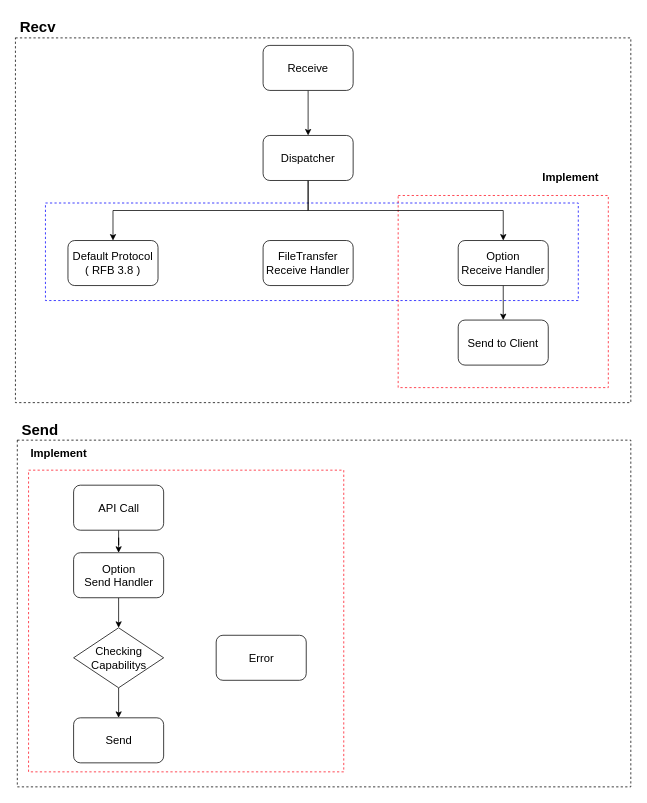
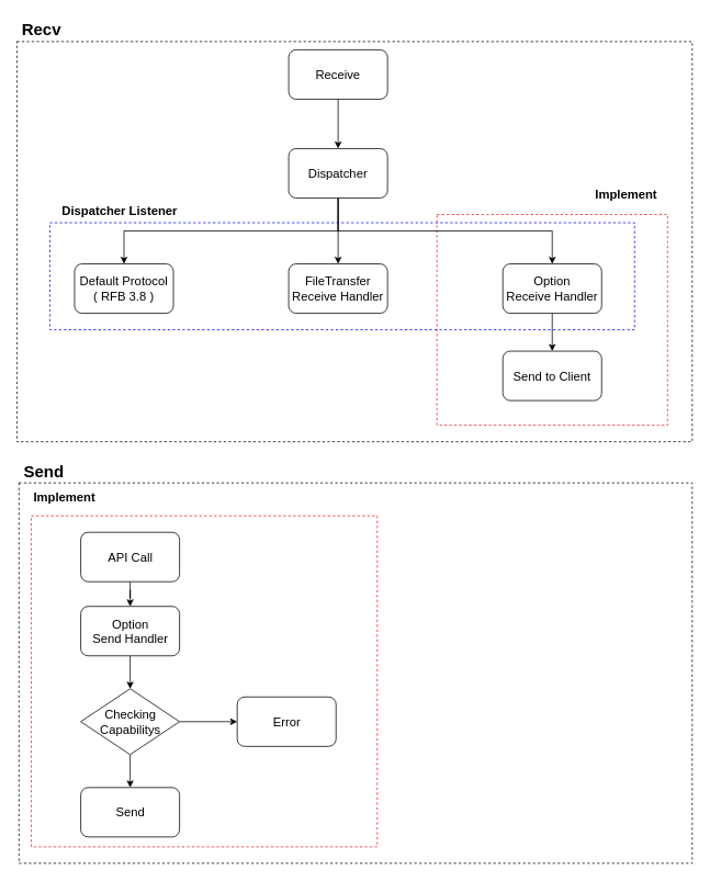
+ <mxCell id="18" value="Dispatcher Listener" style="text;html=1;align=center;verticalAlign=middle;whiteSpace=wrap;rounded=0;fontSize=15;fontStyle=1" parent="1" vertex="1"><mxGeometry x="60" y="240" width="170" height="30" as="geometry" /></mxCell>
+ <mxCell id="9" style="edgeStyle=orthogonalEdgeStyle;rounded=0;orthogonalLoop=1;jettySize=auto;html=1;fontSize=15;" parent="1" source="12" target="13" edge="1"><mxGeometry relative="1" as="geometry" /></mxCell>
+ <mxCell id="25" style="edgeStyle=orthogonalEdgeStyle;rounded=0;orthogonalLoop=1;jettySize=auto;html=1;fontSize=15;" parent="1" source="26" target="28" edge="1"><mxGeometry relative="1" as="geometry" /></mxCell>
